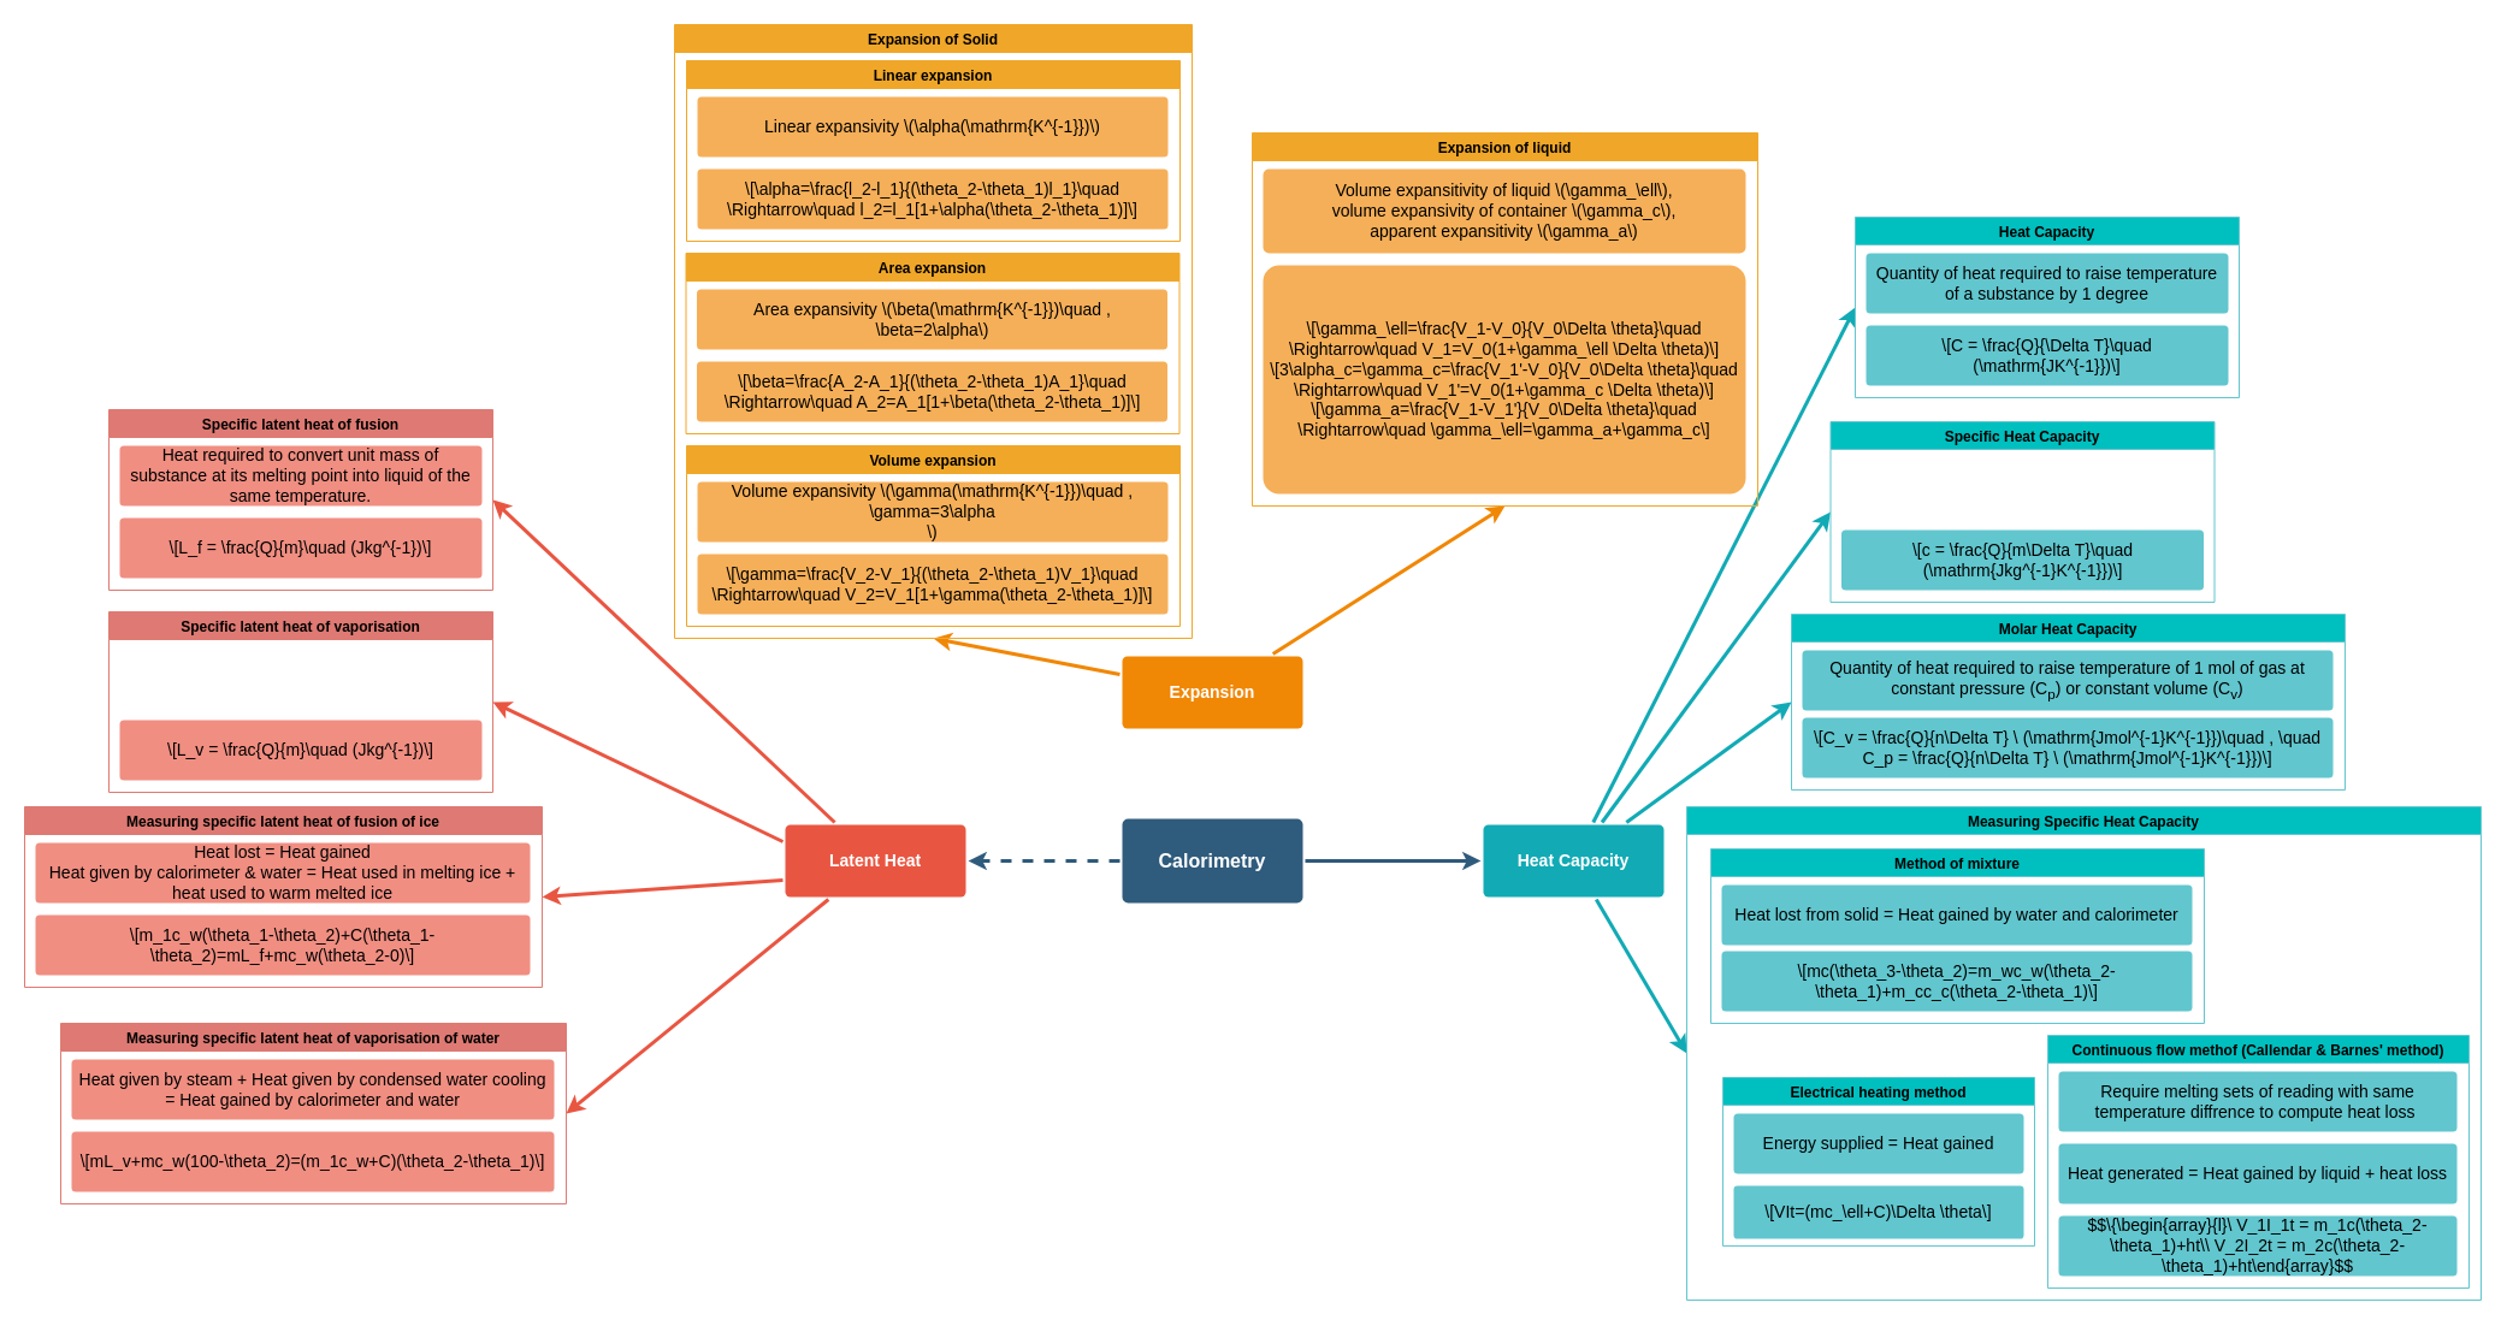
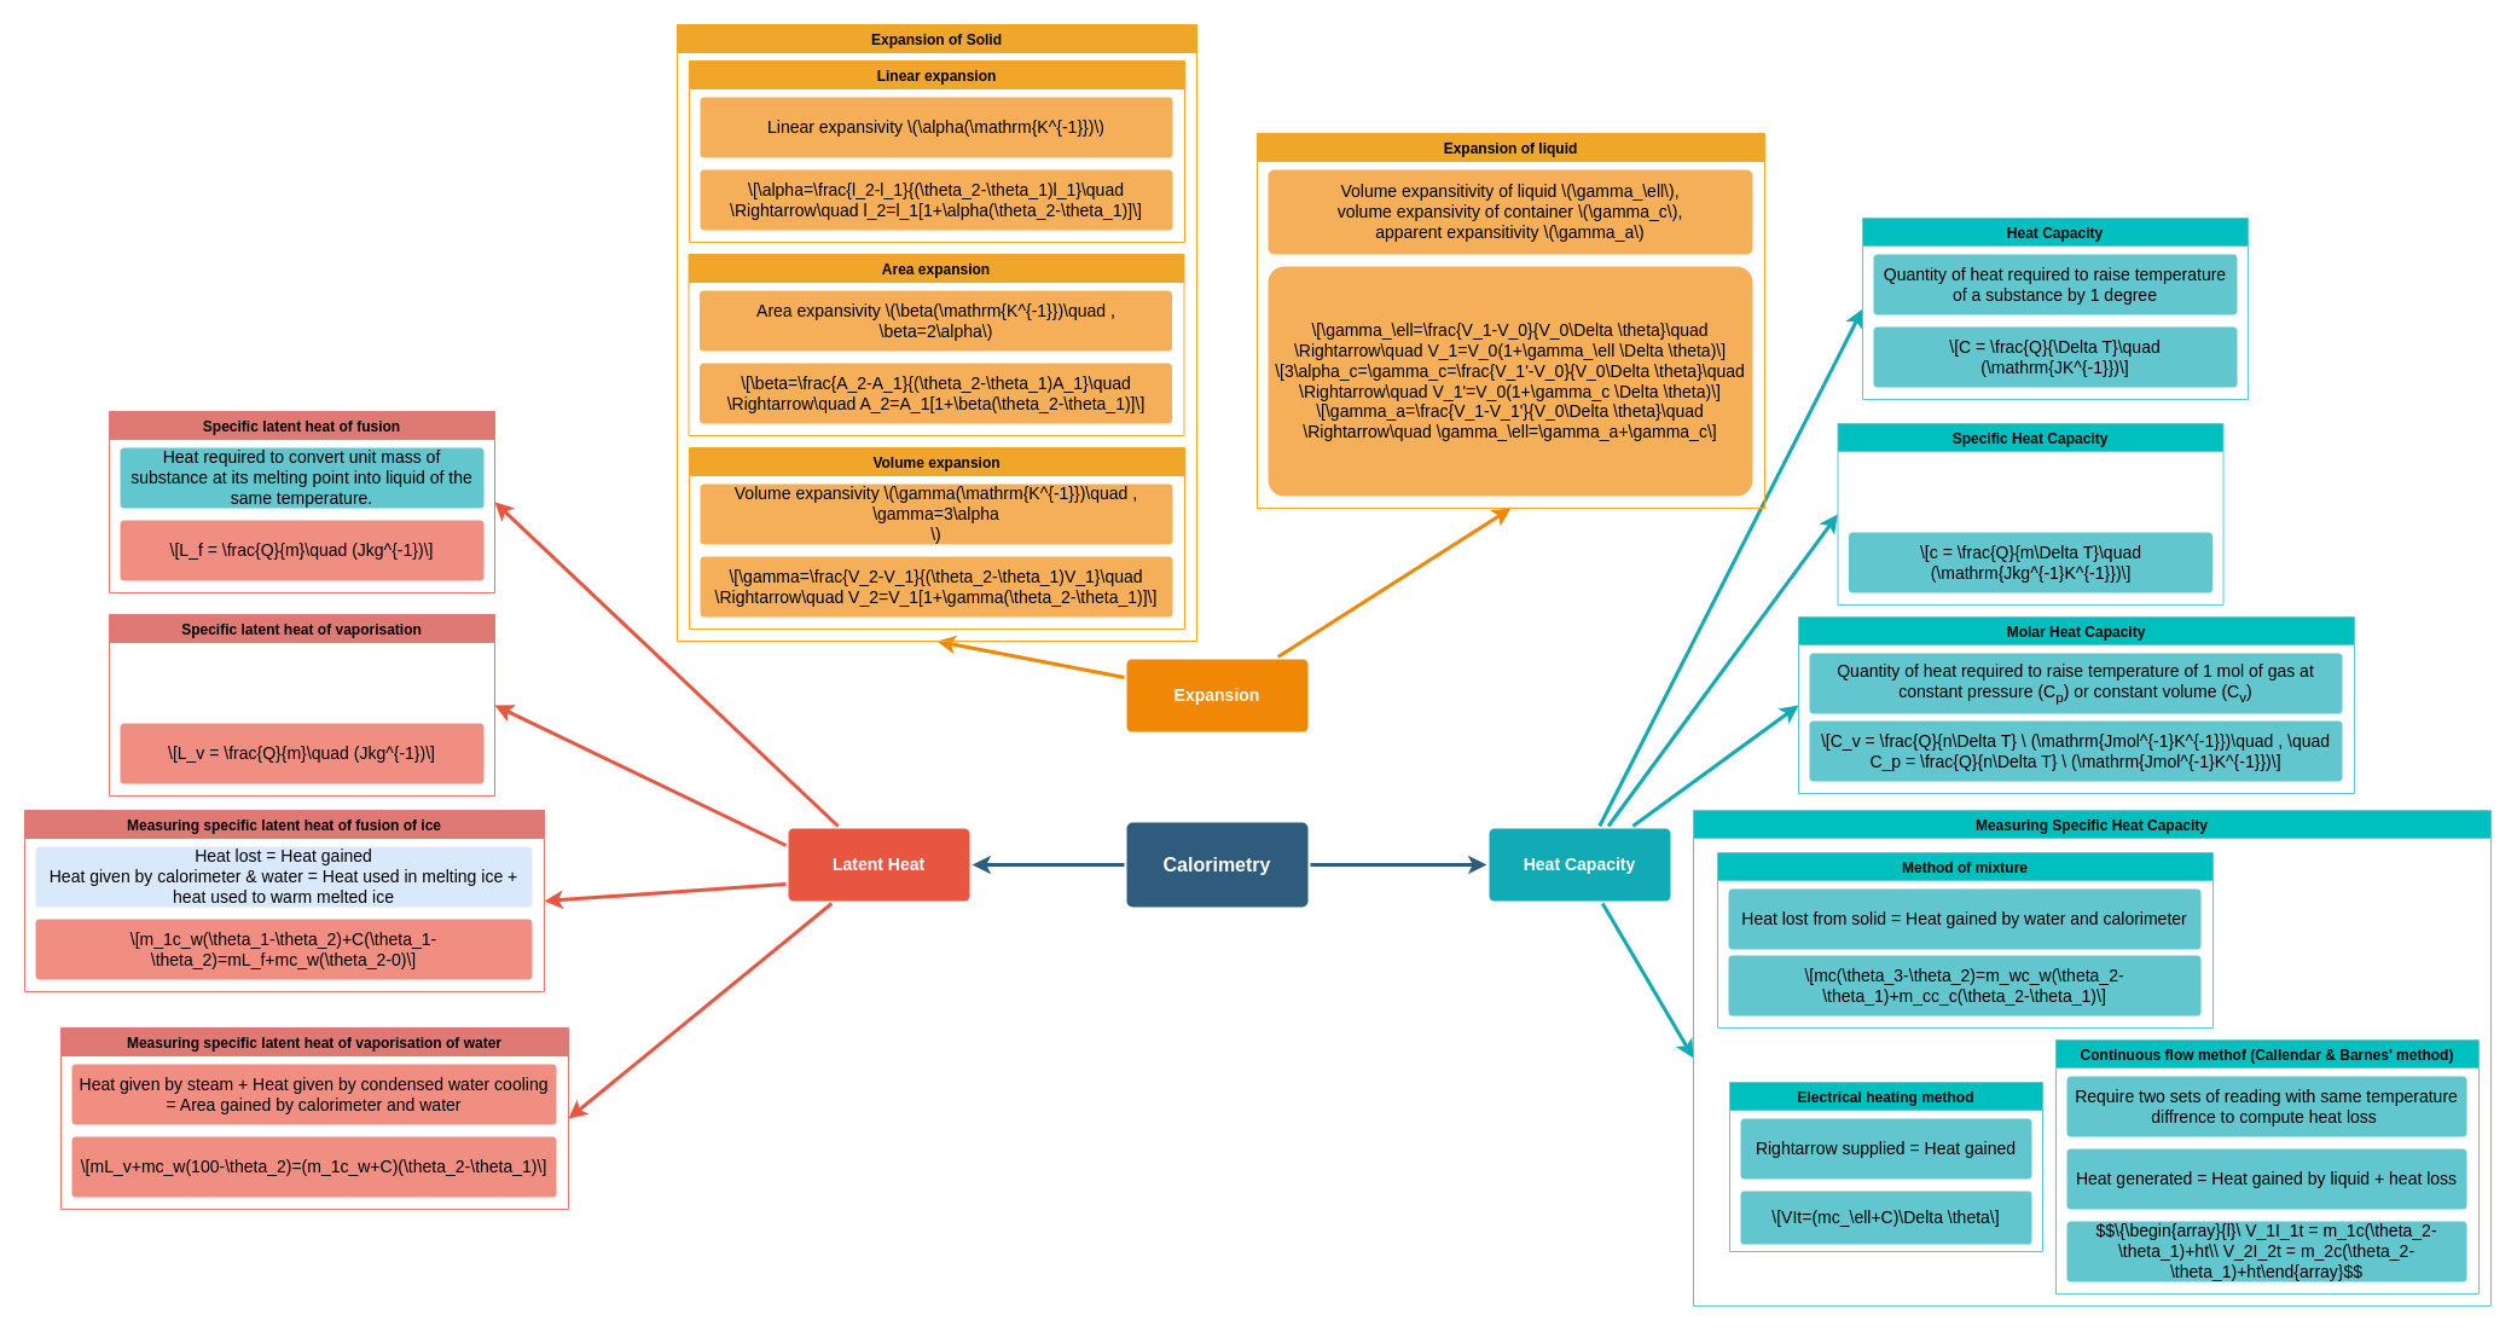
- <mxCell id="26" value="Heat required to convert unit mass of substance at its melting point into liquid of the same temperature." style="rounded=1;whiteSpace=wrap;html=1;shadow=0;labelBackgroundColor=none;strokeColor=none;strokeWidth=3;fontFamily=Helvetica;fontSize=14;align=center;spacing=5;fontStyle=0;arcSize=7;perimeterSpacing=2;fontColor=#000000;fillColor=#f08e81;" vertex="1" parent="25"><mxGeometry x="9" y="30" width="301" height="50" as="geometry" /></mxCell>
+ <mxCell id="26" value="Heat required to convert unit mass of substance at its melting point into liquid of the same temperature." style="rounded=1;whiteSpace=wrap;html=1;shadow=0;labelBackgroundColor=none;strokeColor=none;strokeWidth=3;fontFamily=Helvetica;fontSize=14;align=center;spacing=5;fontStyle=0;arcSize=7;perimeterSpacing=2;fontColor=#000000;fillColor=#61c6ce;" vertex="1" parent="25"><mxGeometry x="9" y="30" width="301" height="50" as="geometry" /></mxCell>
- <mxCell id="3" value="" style="edgeStyle=none;rounded=0;jumpStyle=none;html=1;shadow=0;labelBackgroundColor=none;startArrow=none;startFill=0;endArrow=classic;endFill=1;jettySize=auto;orthogonalLoop=1;strokeColor=#2F5B7C;strokeWidth=3;fontFamily=Helvetica;fontSize=16;fontColor=#23445D;spacing=5;dashed=1;" edge="1" parent="1" source="4" target="8"><mxGeometry relative="1" as="geometry" /></mxCell>
+ <mxCell id="3" value="" style="edgeStyle=none;rounded=0;jumpStyle=none;html=1;shadow=0;labelBackgroundColor=none;startArrow=none;startFill=0;endArrow=classic;endFill=1;jettySize=auto;orthogonalLoop=1;strokeColor=#2F5B7C;strokeWidth=3;fontFamily=Helvetica;fontSize=16;fontColor=#23445D;spacing=5;" edge="1" parent="1" source="4" target="8"><mxGeometry relative="1" as="geometry" /></mxCell>
- <mxCell id="31" value="Heat lost = Heat gained&lt;br&gt;Heat given by calorimeter &amp;amp; water = Heat used in melting ice + heat used to warm melted ice" style="rounded=1;whiteSpace=wrap;html=1;shadow=0;labelBackgroundColor=none;strokeColor=none;strokeWidth=3;fontFamily=Helvetica;fontSize=14;align=center;spacing=5;fontStyle=0;arcSize=7;perimeterSpacing=2;fontColor=#000000;fillColor=#f08e81;" vertex="1" parent="30"><mxGeometry x="9" y="30" width="411" height="50" as="geometry" /></mxCell>
+ <mxCell id="31" value="Heat lost = Heat gained&lt;br&gt;Heat given by calorimeter &amp;amp; water = Heat used in melting ice + heat used to warm melted ice" style="rounded=1;whiteSpace=wrap;html=1;shadow=0;labelBackgroundColor=none;strokeColor=none;strokeWidth=3;fontFamily=Helvetica;fontSize=14;align=center;spacing=5;fontStyle=0;arcSize=7;perimeterSpacing=2;fontColor=#000000;fillColor=#dae8fc;" vertex="1" parent="30"><mxGeometry x="9" y="30" width="411" height="50" as="geometry" /></mxCell>
- <mxCell id="34" value="Heat given by steam + Heat given by condensed water cooling = Heat gained by calorimeter and water" style="rounded=1;whiteSpace=wrap;html=1;shadow=0;labelBackgroundColor=none;strokeColor=none;strokeWidth=3;fontFamily=Helvetica;fontSize=14;align=center;spacing=5;fontStyle=0;arcSize=7;perimeterSpacing=2;fontColor=#000000;fillColor=#f08e81;" vertex="1" parent="33"><mxGeometry x="9" y="30" width="401" height="50" as="geometry" /></mxCell>
+ <mxCell id="34" value="Heat given by steam + Heat given by condensed water cooling = Area gained by calorimeter and water" style="rounded=1;whiteSpace=wrap;html=1;shadow=0;labelBackgroundColor=none;strokeColor=none;strokeWidth=3;fontFamily=Helvetica;fontSize=14;align=center;spacing=5;fontStyle=0;arcSize=7;perimeterSpacing=2;fontColor=#000000;fillColor=#f08e81;" vertex="1" parent="33"><mxGeometry x="9" y="30" width="401" height="50" as="geometry" /></mxCell>
- <mxCell id="47" value="Require melting sets of reading with same temperature diffrence to compute heat loss&amp;nbsp;" style="rounded=1;whiteSpace=wrap;html=1;shadow=0;labelBackgroundColor=none;strokeColor=none;strokeWidth=3;fillColor=#61c6ce;fontFamily=Helvetica;fontSize=14;align=center;spacing=5;fontStyle=0;arcSize=7;perimeterSpacing=2;fontColor=#000000;" vertex="1" parent="46"><mxGeometry x="9" y="30" width="331" height="50" as="geometry" /></mxCell>
+ <mxCell id="47" value="Require two sets of reading with same temperature diffrence to compute heat loss&amp;nbsp;" style="rounded=1;whiteSpace=wrap;html=1;shadow=0;labelBackgroundColor=none;strokeColor=none;strokeWidth=3;fillColor=#61c6ce;fontFamily=Helvetica;fontSize=14;align=center;spacing=5;fontStyle=0;arcSize=7;perimeterSpacing=2;fontColor=#000000;" vertex="1" parent="46"><mxGeometry x="9" y="30" width="331" height="50" as="geometry" /></mxCell>
- <mxCell id="44" value="Energy supplied = Heat gained" style="rounded=1;whiteSpace=wrap;html=1;shadow=0;labelBackgroundColor=none;strokeColor=none;strokeWidth=3;fillColor=#61c6ce;fontFamily=Helvetica;fontSize=14;align=center;spacing=5;fontStyle=0;arcSize=7;perimeterSpacing=2;fontColor=#000000;" vertex="1" parent="43"><mxGeometry x="9" y="30" width="241" height="50" as="geometry" /></mxCell>
+ <mxCell id="44" value="Rightarrow supplied = Heat gained" style="rounded=1;whiteSpace=wrap;html=1;shadow=0;labelBackgroundColor=none;strokeColor=none;strokeWidth=3;fillColor=#61c6ce;fontFamily=Helvetica;fontSize=14;align=center;spacing=5;fontStyle=0;arcSize=7;perimeterSpacing=2;fontColor=#000000;" vertex="1" parent="43"><mxGeometry x="9" y="30" width="241" height="50" as="geometry" /></mxCell>
